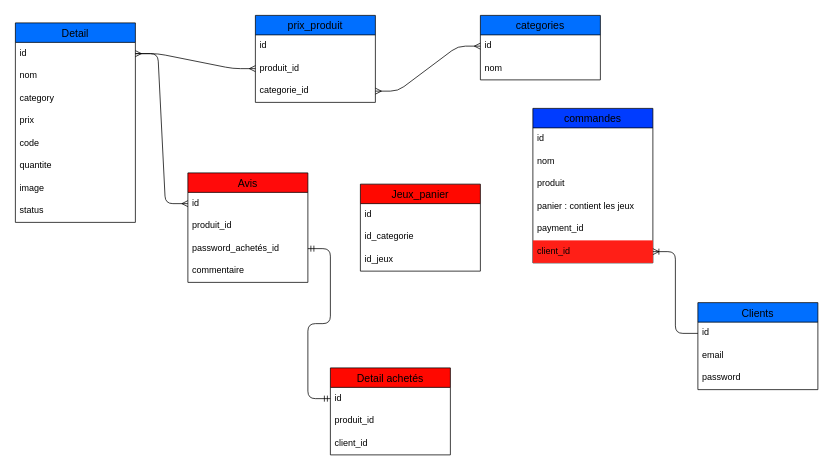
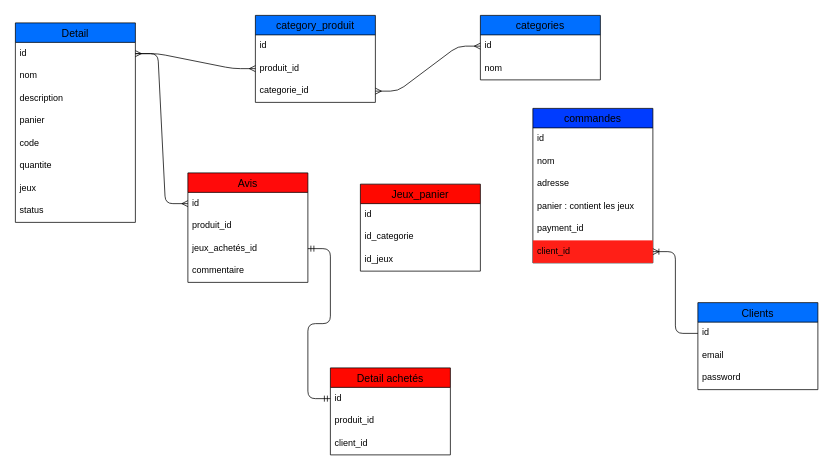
- <mxCell id="11" value="prix_produit" style="swimlane;fontStyle=0;childLayout=stackLayout;horizontal=1;startSize=26;horizontalStack=0;resizeParent=1;resizeParentMax=0;resizeLast=0;collapsible=1;marginBottom=0;align=center;fontSize=14;fillColor=#006FFF;" vertex="1" parent="1"><mxGeometry x="340" y="20" width="160" height="116" as="geometry" /></mxCell>
+ <mxCell id="11" value="category_produit" style="swimlane;fontStyle=0;childLayout=stackLayout;horizontal=1;startSize=26;horizontalStack=0;resizeParent=1;resizeParentMax=0;resizeLast=0;collapsible=1;marginBottom=0;align=center;fontSize=14;fillColor=#006FFF;" vertex="1" parent="1"><mxGeometry x="340" y="20" width="160" height="116" as="geometry" /></mxCell>
- <mxCell id="5" value="category" style="text;strokeColor=none;fillColor=none;spacingLeft=4;spacingRight=4;overflow=hidden;rotatable=0;points=[[0,0.5],[1,0.5]];portConstraint=eastwest;fontSize=12;" vertex="1" parent="2"><mxGeometry y="86" width="160" height="30" as="geometry" /></mxCell>
+ <mxCell id="5" value="description" style="text;strokeColor=none;fillColor=none;spacingLeft=4;spacingRight=4;overflow=hidden;rotatable=0;points=[[0,0.5],[1,0.5]];portConstraint=eastwest;fontSize=12;" vertex="1" parent="2"><mxGeometry y="86" width="160" height="30" as="geometry" /></mxCell>
- <mxCell id="6" value="prix" style="text;strokeColor=none;fillColor=none;spacingLeft=4;spacingRight=4;overflow=hidden;rotatable=0;points=[[0,0.5],[1,0.5]];portConstraint=eastwest;fontSize=12;" vertex="1" parent="2"><mxGeometry y="116" width="160" height="30" as="geometry" /></mxCell>
+ <mxCell id="6" value="panier" style="text;strokeColor=none;fillColor=none;spacingLeft=4;spacingRight=4;overflow=hidden;rotatable=0;points=[[0,0.5],[1,0.5]];portConstraint=eastwest;fontSize=12;" vertex="1" parent="2"><mxGeometry y="116" width="160" height="30" as="geometry" /></mxCell>
- <mxCell id="32" value="produit" style="text;strokeColor=none;fillColor=none;spacingLeft=4;spacingRight=4;overflow=hidden;rotatable=0;points=[[0,0.5],[1,0.5]];portConstraint=eastwest;fontSize=12;" vertex="1" parent="29"><mxGeometry y="86" width="160" height="30" as="geometry" /></mxCell>
+ <mxCell id="32" value="adresse" style="text;strokeColor=none;fillColor=none;spacingLeft=4;spacingRight=4;overflow=hidden;rotatable=0;points=[[0,0.5],[1,0.5]];portConstraint=eastwest;fontSize=12;" vertex="1" parent="29"><mxGeometry y="86" width="160" height="30" as="geometry" /></mxCell>
- <mxCell id="9" value="image" style="text;strokeColor=none;fillColor=none;spacingLeft=4;spacingRight=4;overflow=hidden;rotatable=0;points=[[0,0.5],[1,0.5]];portConstraint=eastwest;fontSize=12;" vertex="1" parent="2"><mxGeometry y="206" width="160" height="30" as="geometry" /></mxCell>
+ <mxCell id="9" value="jeux" style="text;strokeColor=none;fillColor=none;spacingLeft=4;spacingRight=4;overflow=hidden;rotatable=0;points=[[0,0.5],[1,0.5]];portConstraint=eastwest;fontSize=12;" vertex="1" parent="2"><mxGeometry y="206" width="160" height="30" as="geometry" /></mxCell>
- <mxCell id="23" value="password_achetés_id" style="text;strokeColor=none;fillColor=none;spacingLeft=4;spacingRight=4;overflow=hidden;rotatable=0;points=[[0,0.5],[1,0.5]];portConstraint=eastwest;fontSize=12;" vertex="1" parent="20"><mxGeometry y="86" width="160" height="30" as="geometry" /></mxCell>
+ <mxCell id="23" value="jeux_achetés_id" style="text;strokeColor=none;fillColor=none;spacingLeft=4;spacingRight=4;overflow=hidden;rotatable=0;points=[[0,0.5],[1,0.5]];portConstraint=eastwest;fontSize=12;" vertex="1" parent="20"><mxGeometry y="86" width="160" height="30" as="geometry" /></mxCell>
